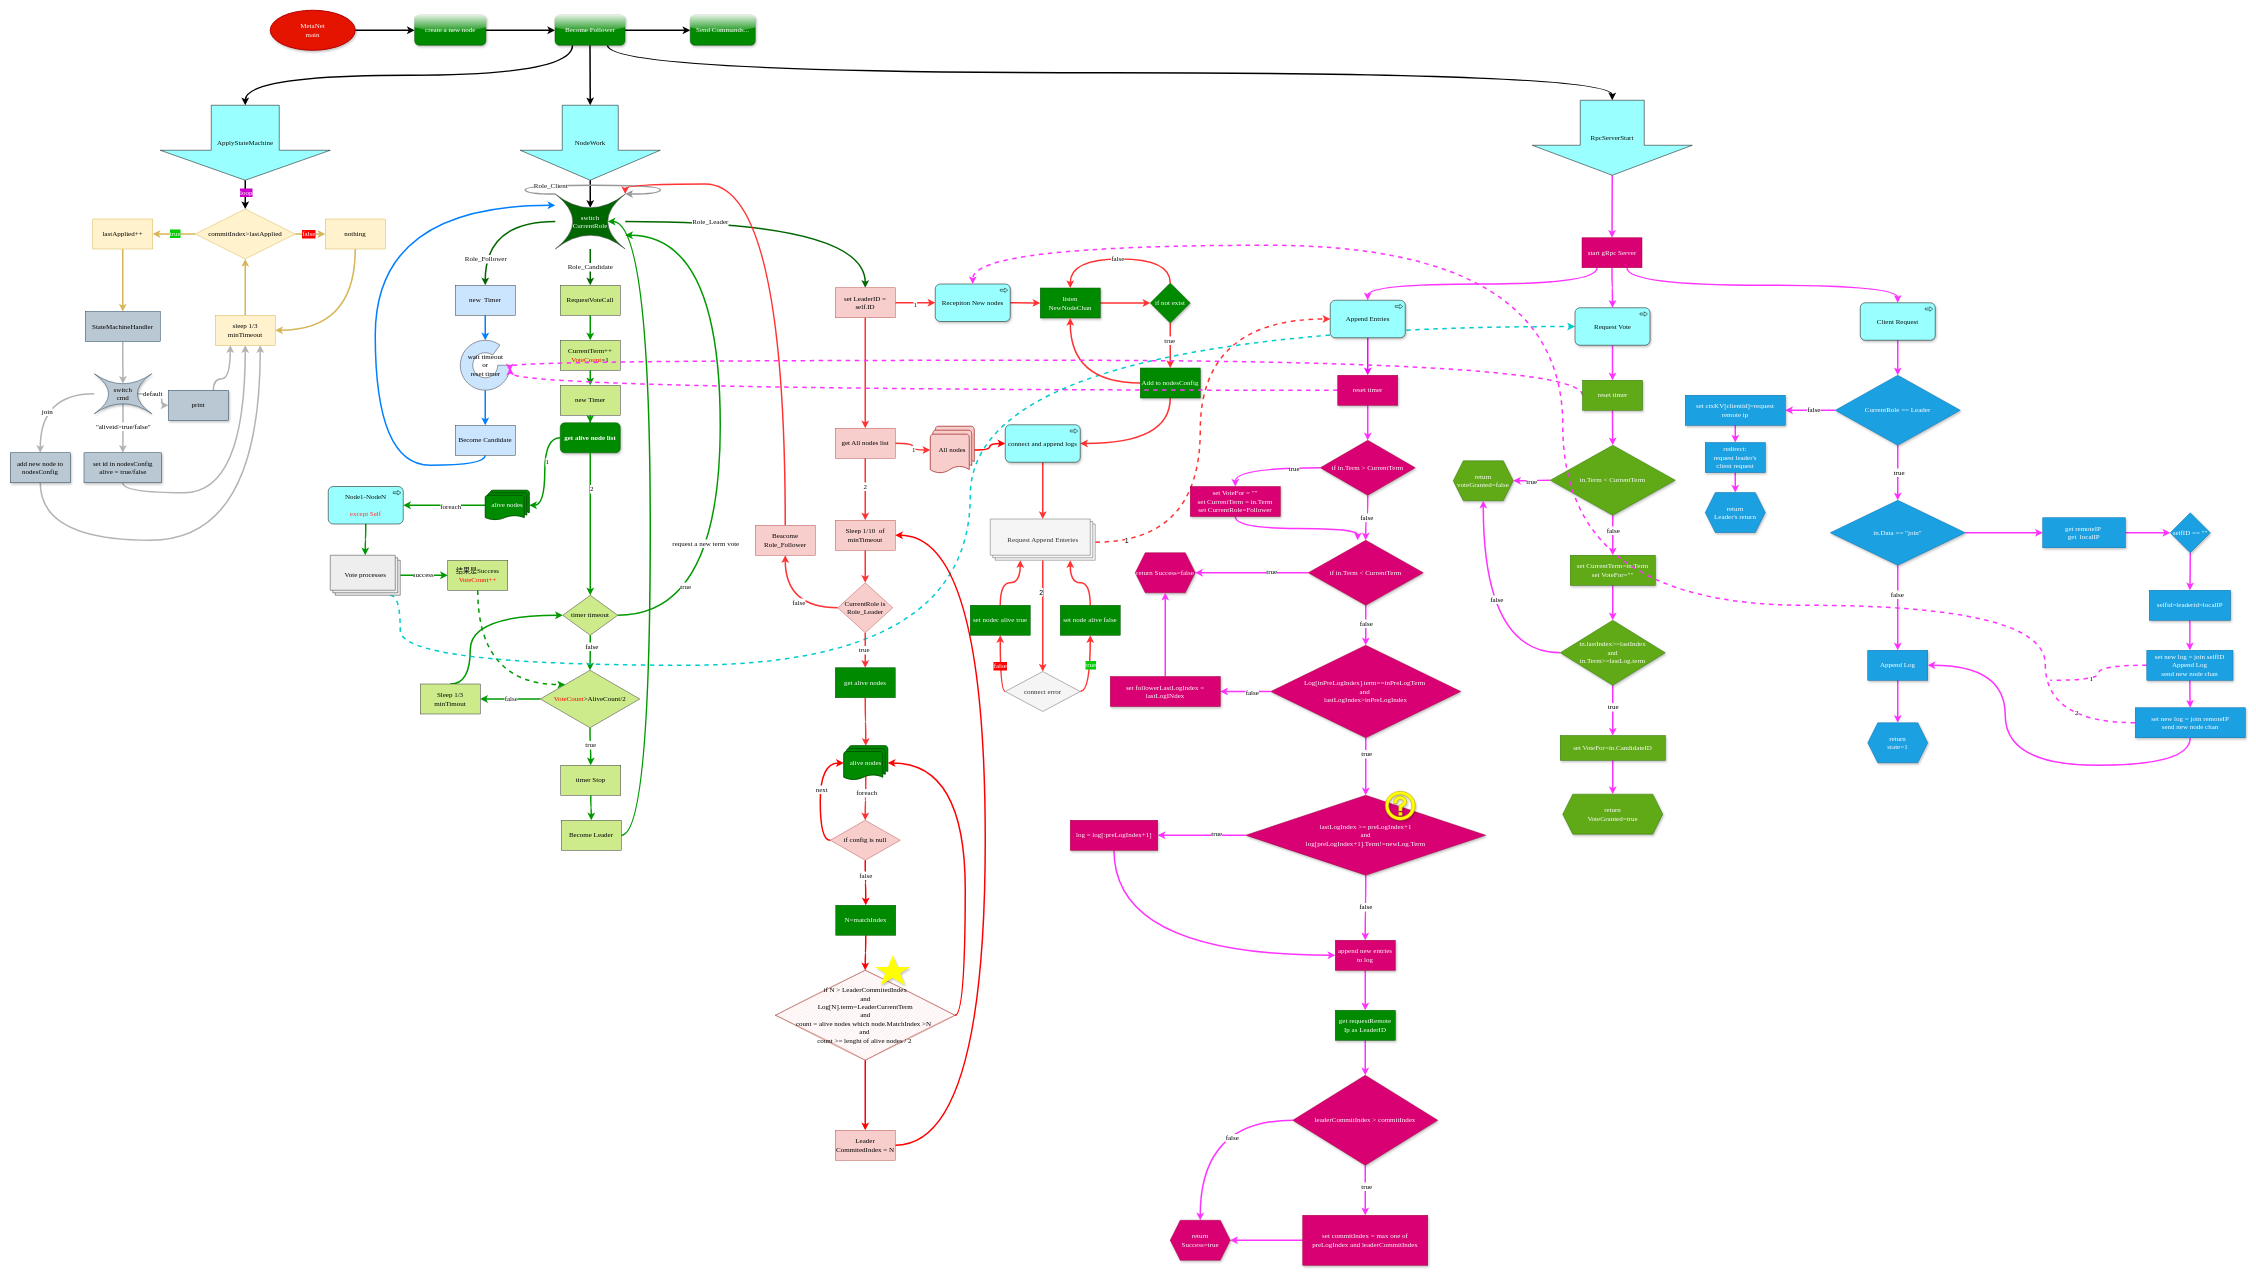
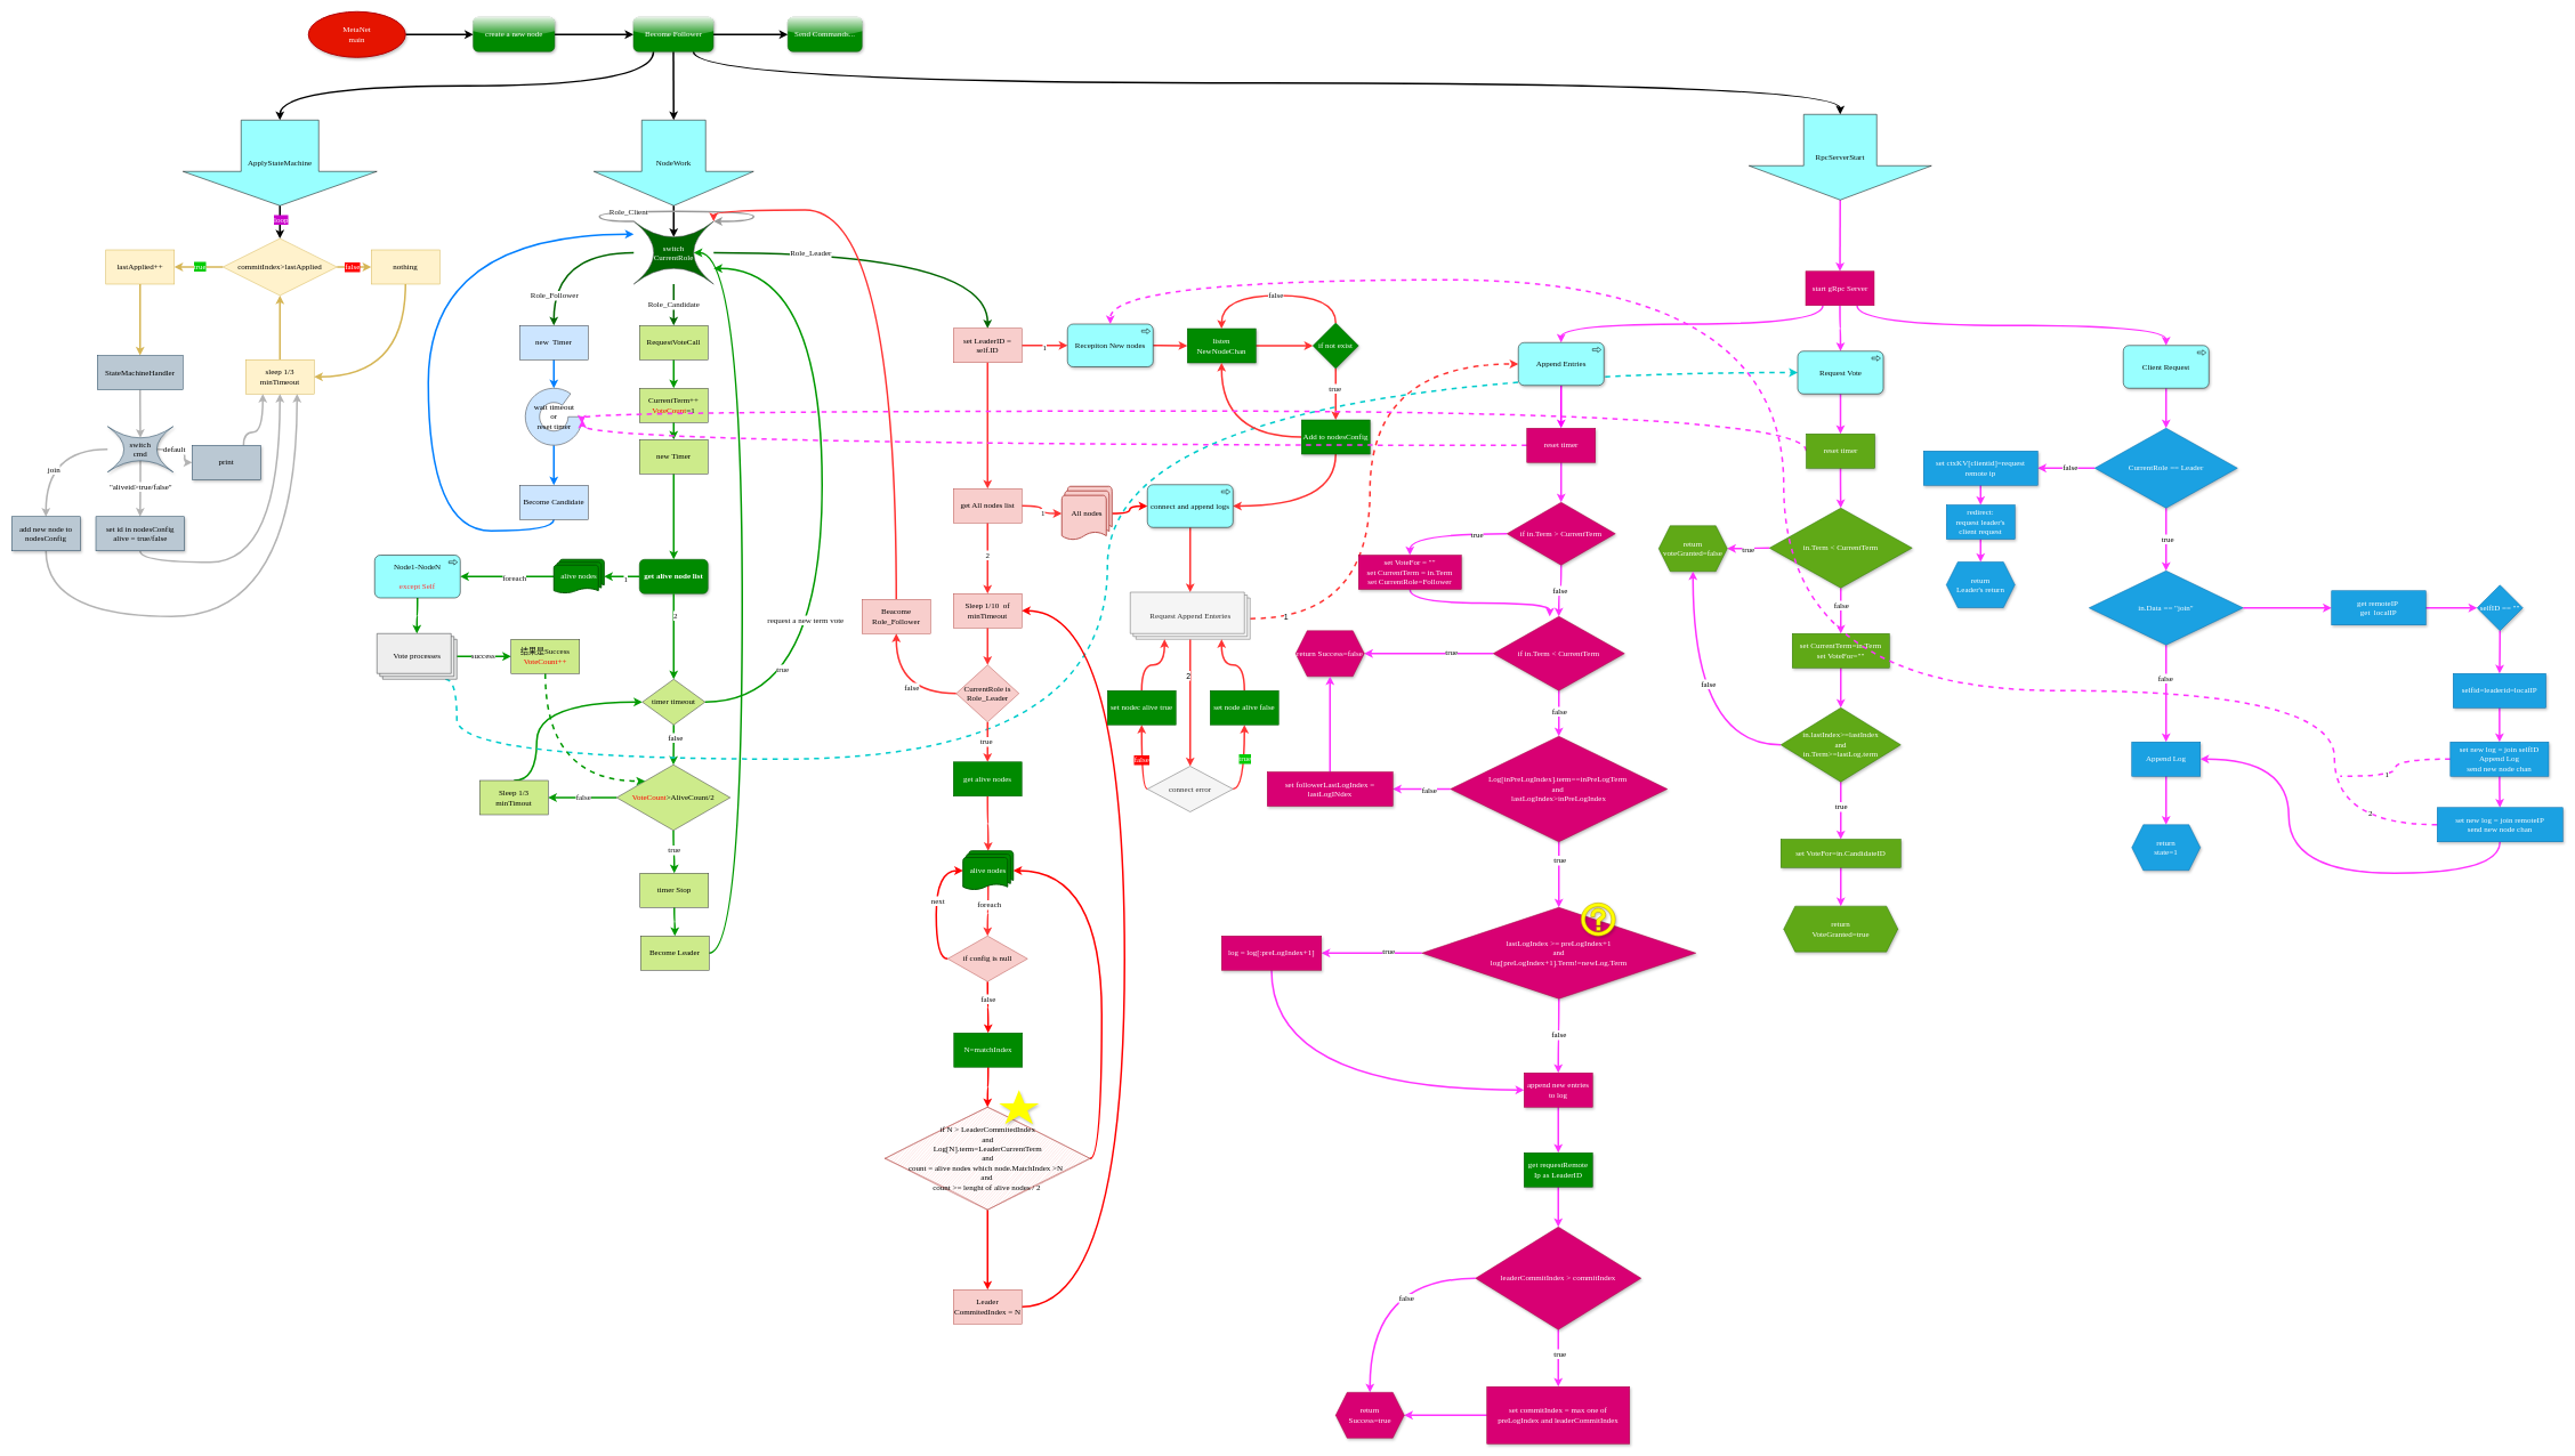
- <mxCell id="54" value="&lt;b style=&quot;font-size: 14px;&quot;&gt;get alive node list&lt;/b&gt;" style="whiteSpace=wrap;html=1;fillColor=#008a00;strokeColor=#005700;fontColor=#ffffff;rounded=1;shadow=1;glass=0;sketch=0;fontSize=14;fontFamily=Comic Sans MS;" parent="1" vertex="1"><mxGeometry x="1120" y="845" width="120" height="60" as="geometry" /></mxCell>
+ <mxCell id="54" value="&lt;b style=&quot;font-size: 14px;&quot;&gt;get alive node list&lt;/b&gt;" style="whiteSpace=wrap;html=1;fillColor=#008a00;strokeColor=#005700;fontColor=#ffffff;rounded=1;shadow=1;glass=0;sketch=0;fontSize=14;fontFamily=Comic Sans MS;" parent="1" vertex="1"><mxGeometry x="1120" y="980" width="120" height="60" as="geometry" /></mxCell>
